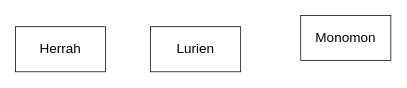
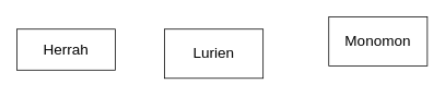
- <mxCell id="2" value="&lt;font style=&quot;font-size: 18px;&quot;&gt;Herrah&lt;/font&gt;" style="rounded=0;whiteSpace=wrap;html=1;" vertex="1" parent="1"><mxGeometry x="20" y="35" width="120" height="60" as="geometry" /></mxCell>
+ <mxCell id="2" value="&lt;font style=&quot;font-size: 18px;&quot;&gt;Herrah&lt;/font&gt;" style="rounded=0;whiteSpace=wrap;html=1;" vertex="1" parent="1"><mxGeometry x="20" y="35" width="120" height="50" as="geometry" /></mxCell>
